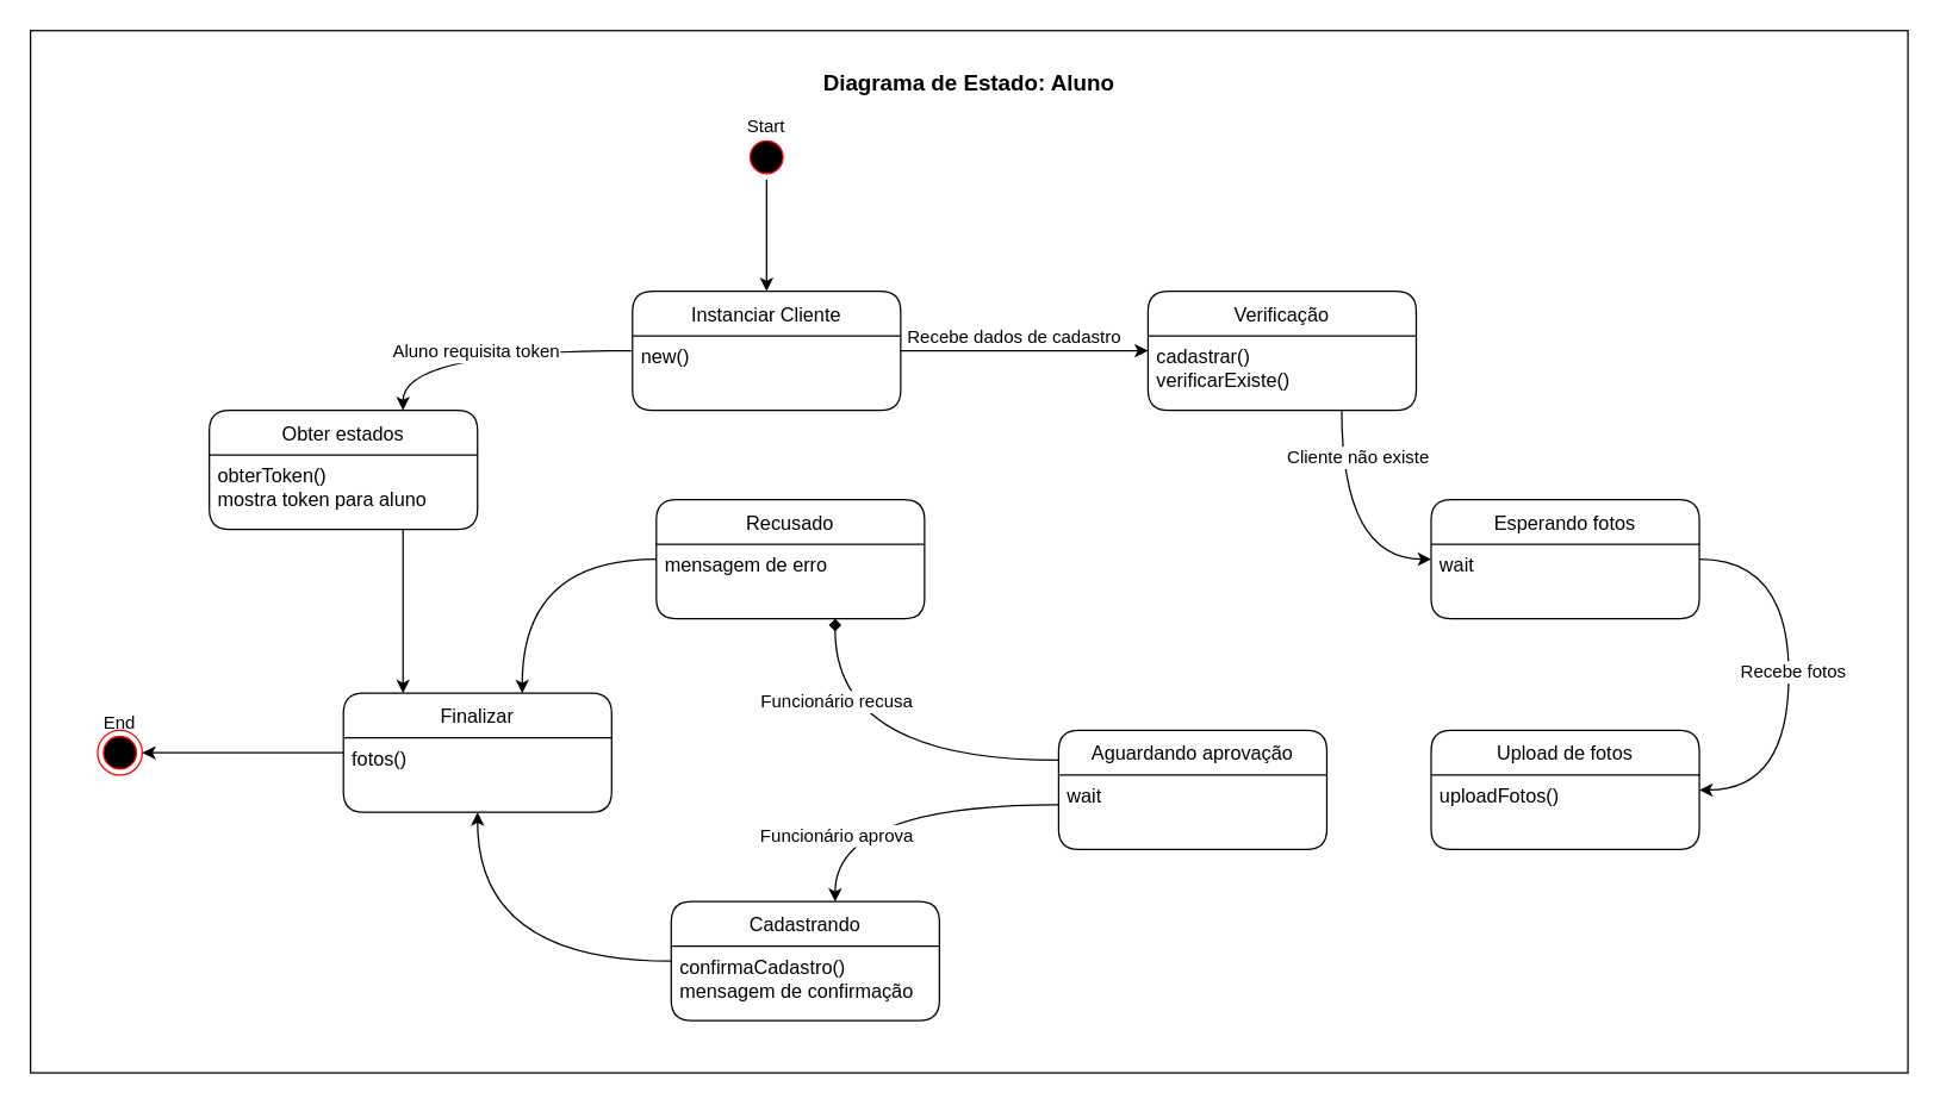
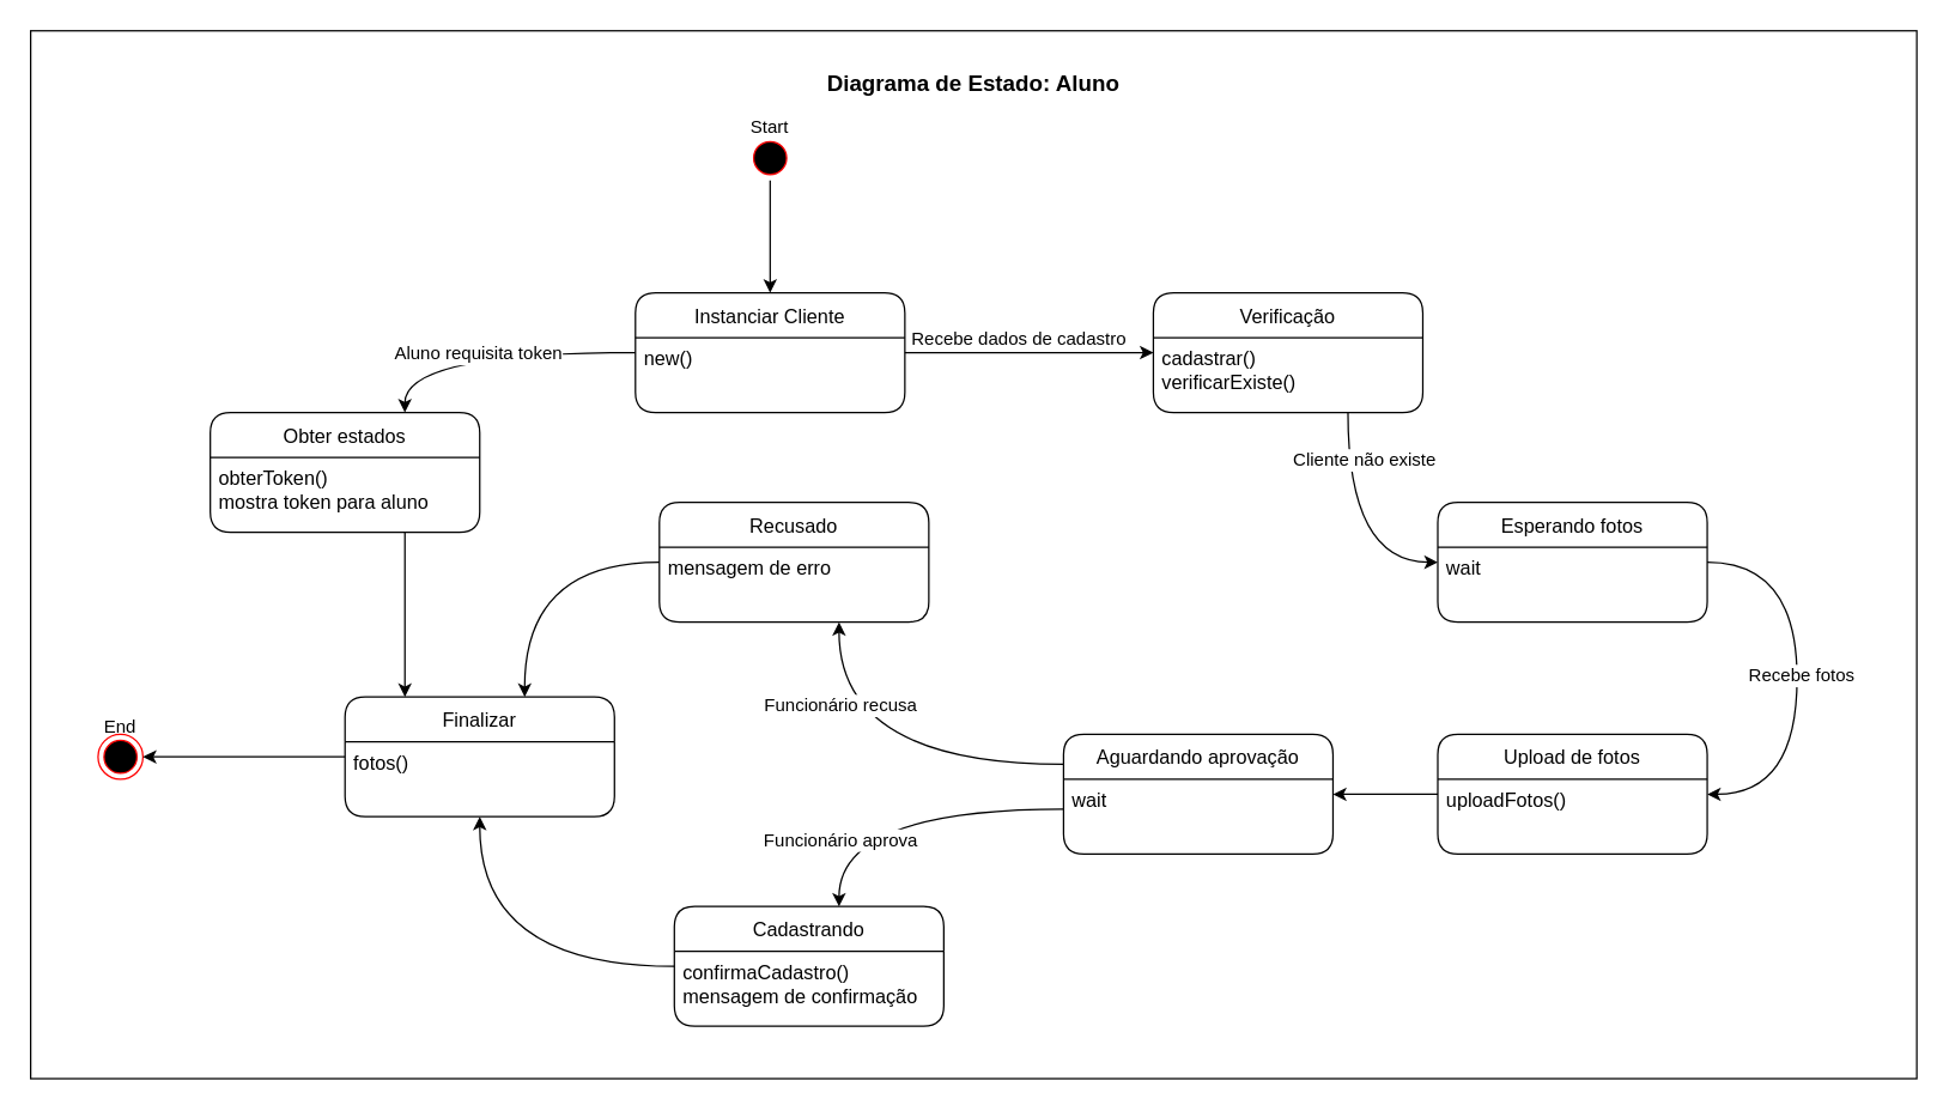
- <mxCell id="32" style="edgeStyle=orthogonalEdgeStyle;curved=1;rounded=0;orthogonalLoop=1;jettySize=auto;html=1;fontSize=12;endArrow=diamond;" parent="4" source="34" target="23" edge="1"><mxGeometry relative="1" as="geometry"><Array as="points"><mxPoint x="560" y="510" /></Array></mxGeometry></mxCell>
+ <mxCell id="32" style="edgeStyle=orthogonalEdgeStyle;curved=1;rounded=0;orthogonalLoop=1;jettySize=auto;html=1;fontSize=12;" parent="4" source="34" target="23" edge="1"><mxGeometry relative="1" as="geometry"><Array as="points"><mxPoint x="560" y="510" /></Array></mxGeometry></mxCell>
+ <mxCell id="29" style="edgeStyle=orthogonalEdgeStyle;curved=1;rounded=0;orthogonalLoop=1;jettySize=auto;html=1;fontSize=12;" parent="4" source="30" target="34" edge="1"><mxGeometry relative="1" as="geometry" /></mxCell>
